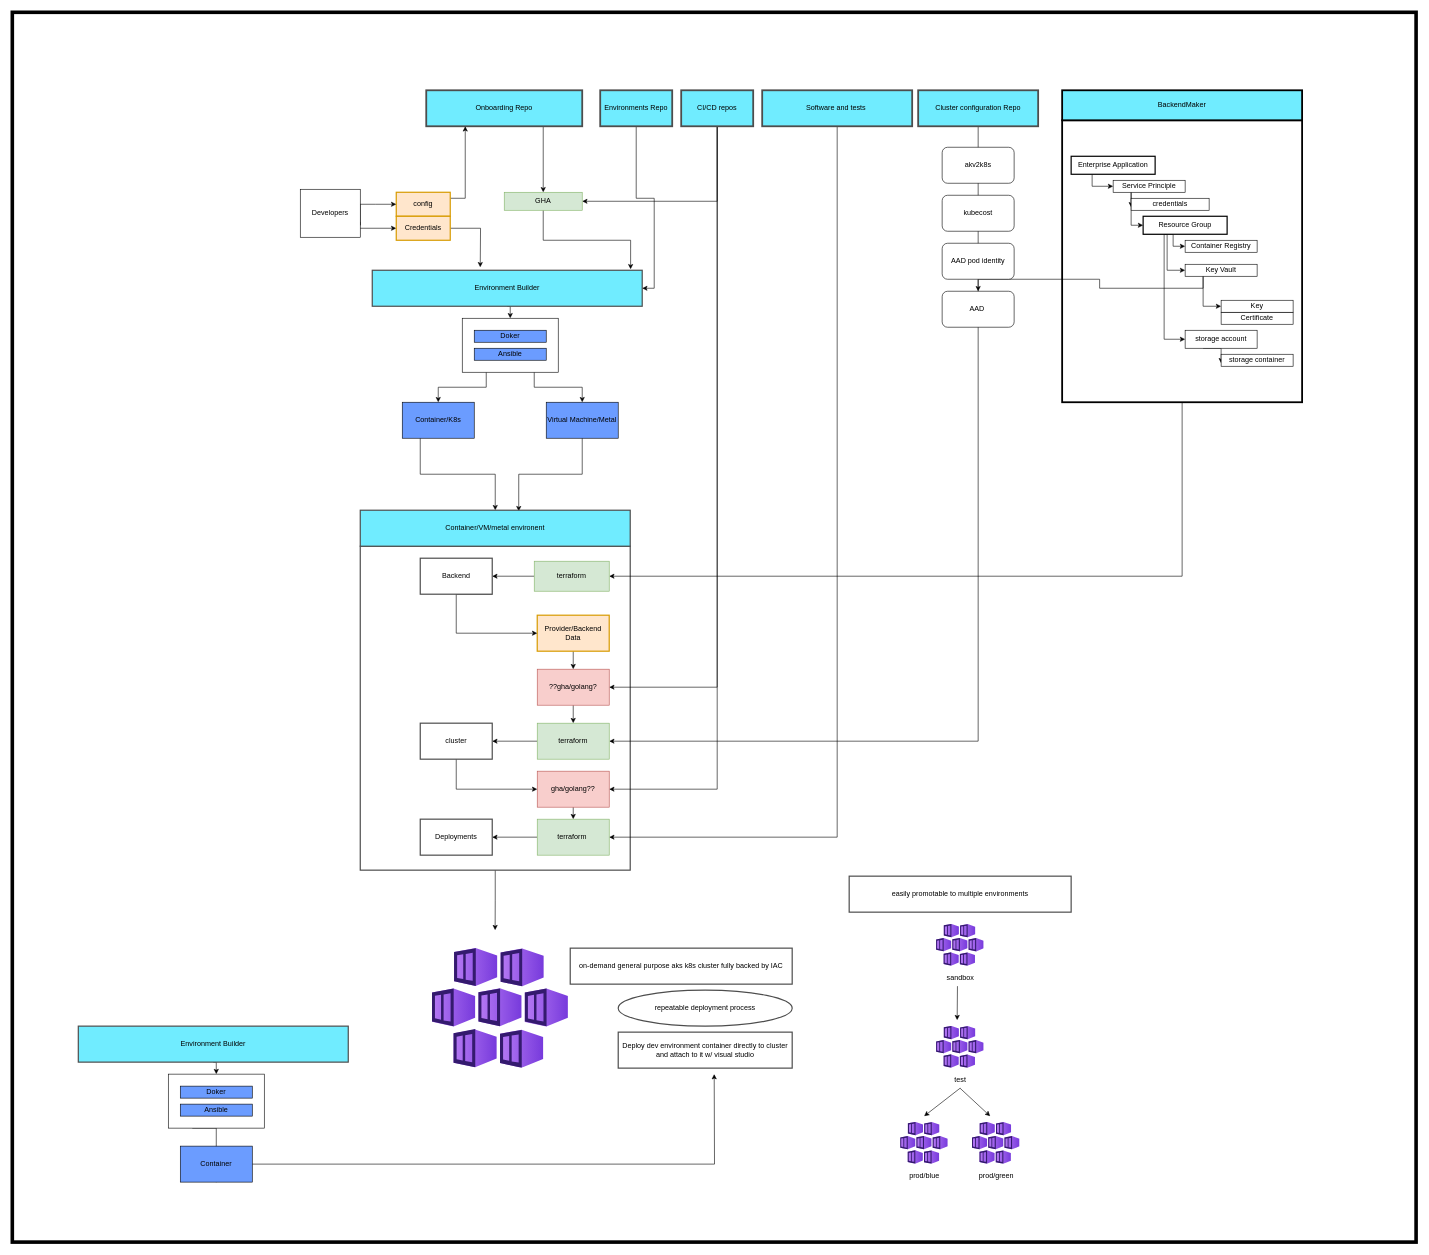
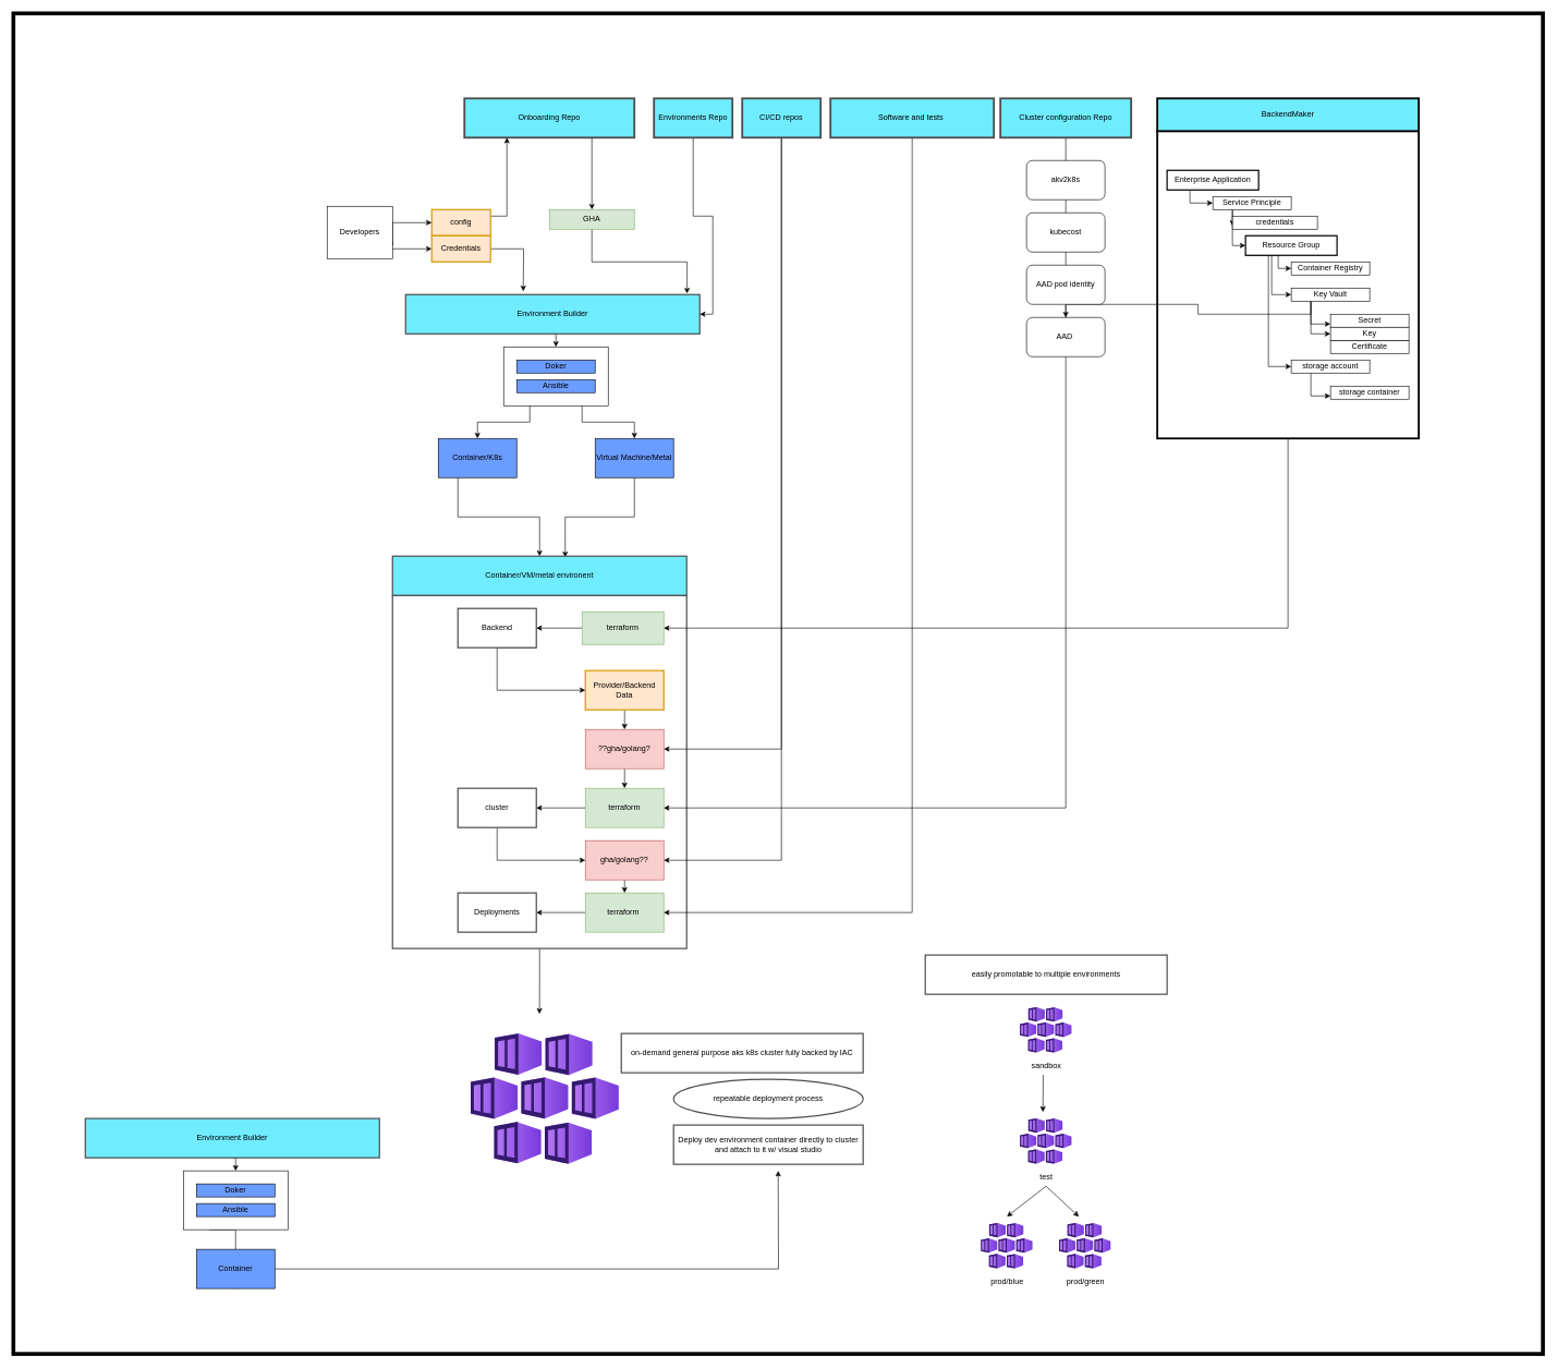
- <mxCell id="70" style="edgeStyle=orthogonalEdgeStyle;rounded=0;orthogonalLoop=1;jettySize=auto;html=1;exitX=0.5;exitY=1;exitDx=0;exitDy=0;entryX=1;entryY=0.5;entryDx=0;entryDy=0;" parent="1" source="73" target="15" edge="1"><mxGeometry relative="1" as="geometry" /></mxCell>
+ <mxCell id="48" value="Secret" style="rounded=0;whiteSpace=wrap;html=1;" parent="1" vertex="1"><mxGeometry x="2035" y="480" width="120" height="20" as="geometry" /></mxCell>
+ <mxCell id="45" style="edgeStyle=orthogonalEdgeStyle;rounded=0;orthogonalLoop=1;jettySize=auto;html=1;exitX=0.25;exitY=1;exitDx=0;exitDy=0;entryX=0;entryY=0.75;entryDx=0;entryDy=0;" parent="1" source="47" target="48" edge="1"><mxGeometry relative="1" as="geometry" /></mxCell>
- <mxCell id="52" value="storage account" style="rounded=0;whiteSpace=wrap;html=1;" parent="1" vertex="1"><mxGeometry x="1975" y="550" width="120" height="30" as="geometry" /></mxCell>
+ <mxCell id="52" value="storage account" style="rounded=0;whiteSpace=wrap;html=1;" parent="1" vertex="1"><mxGeometry x="1975" y="550" width="120" height="20" as="geometry" /></mxCell>
